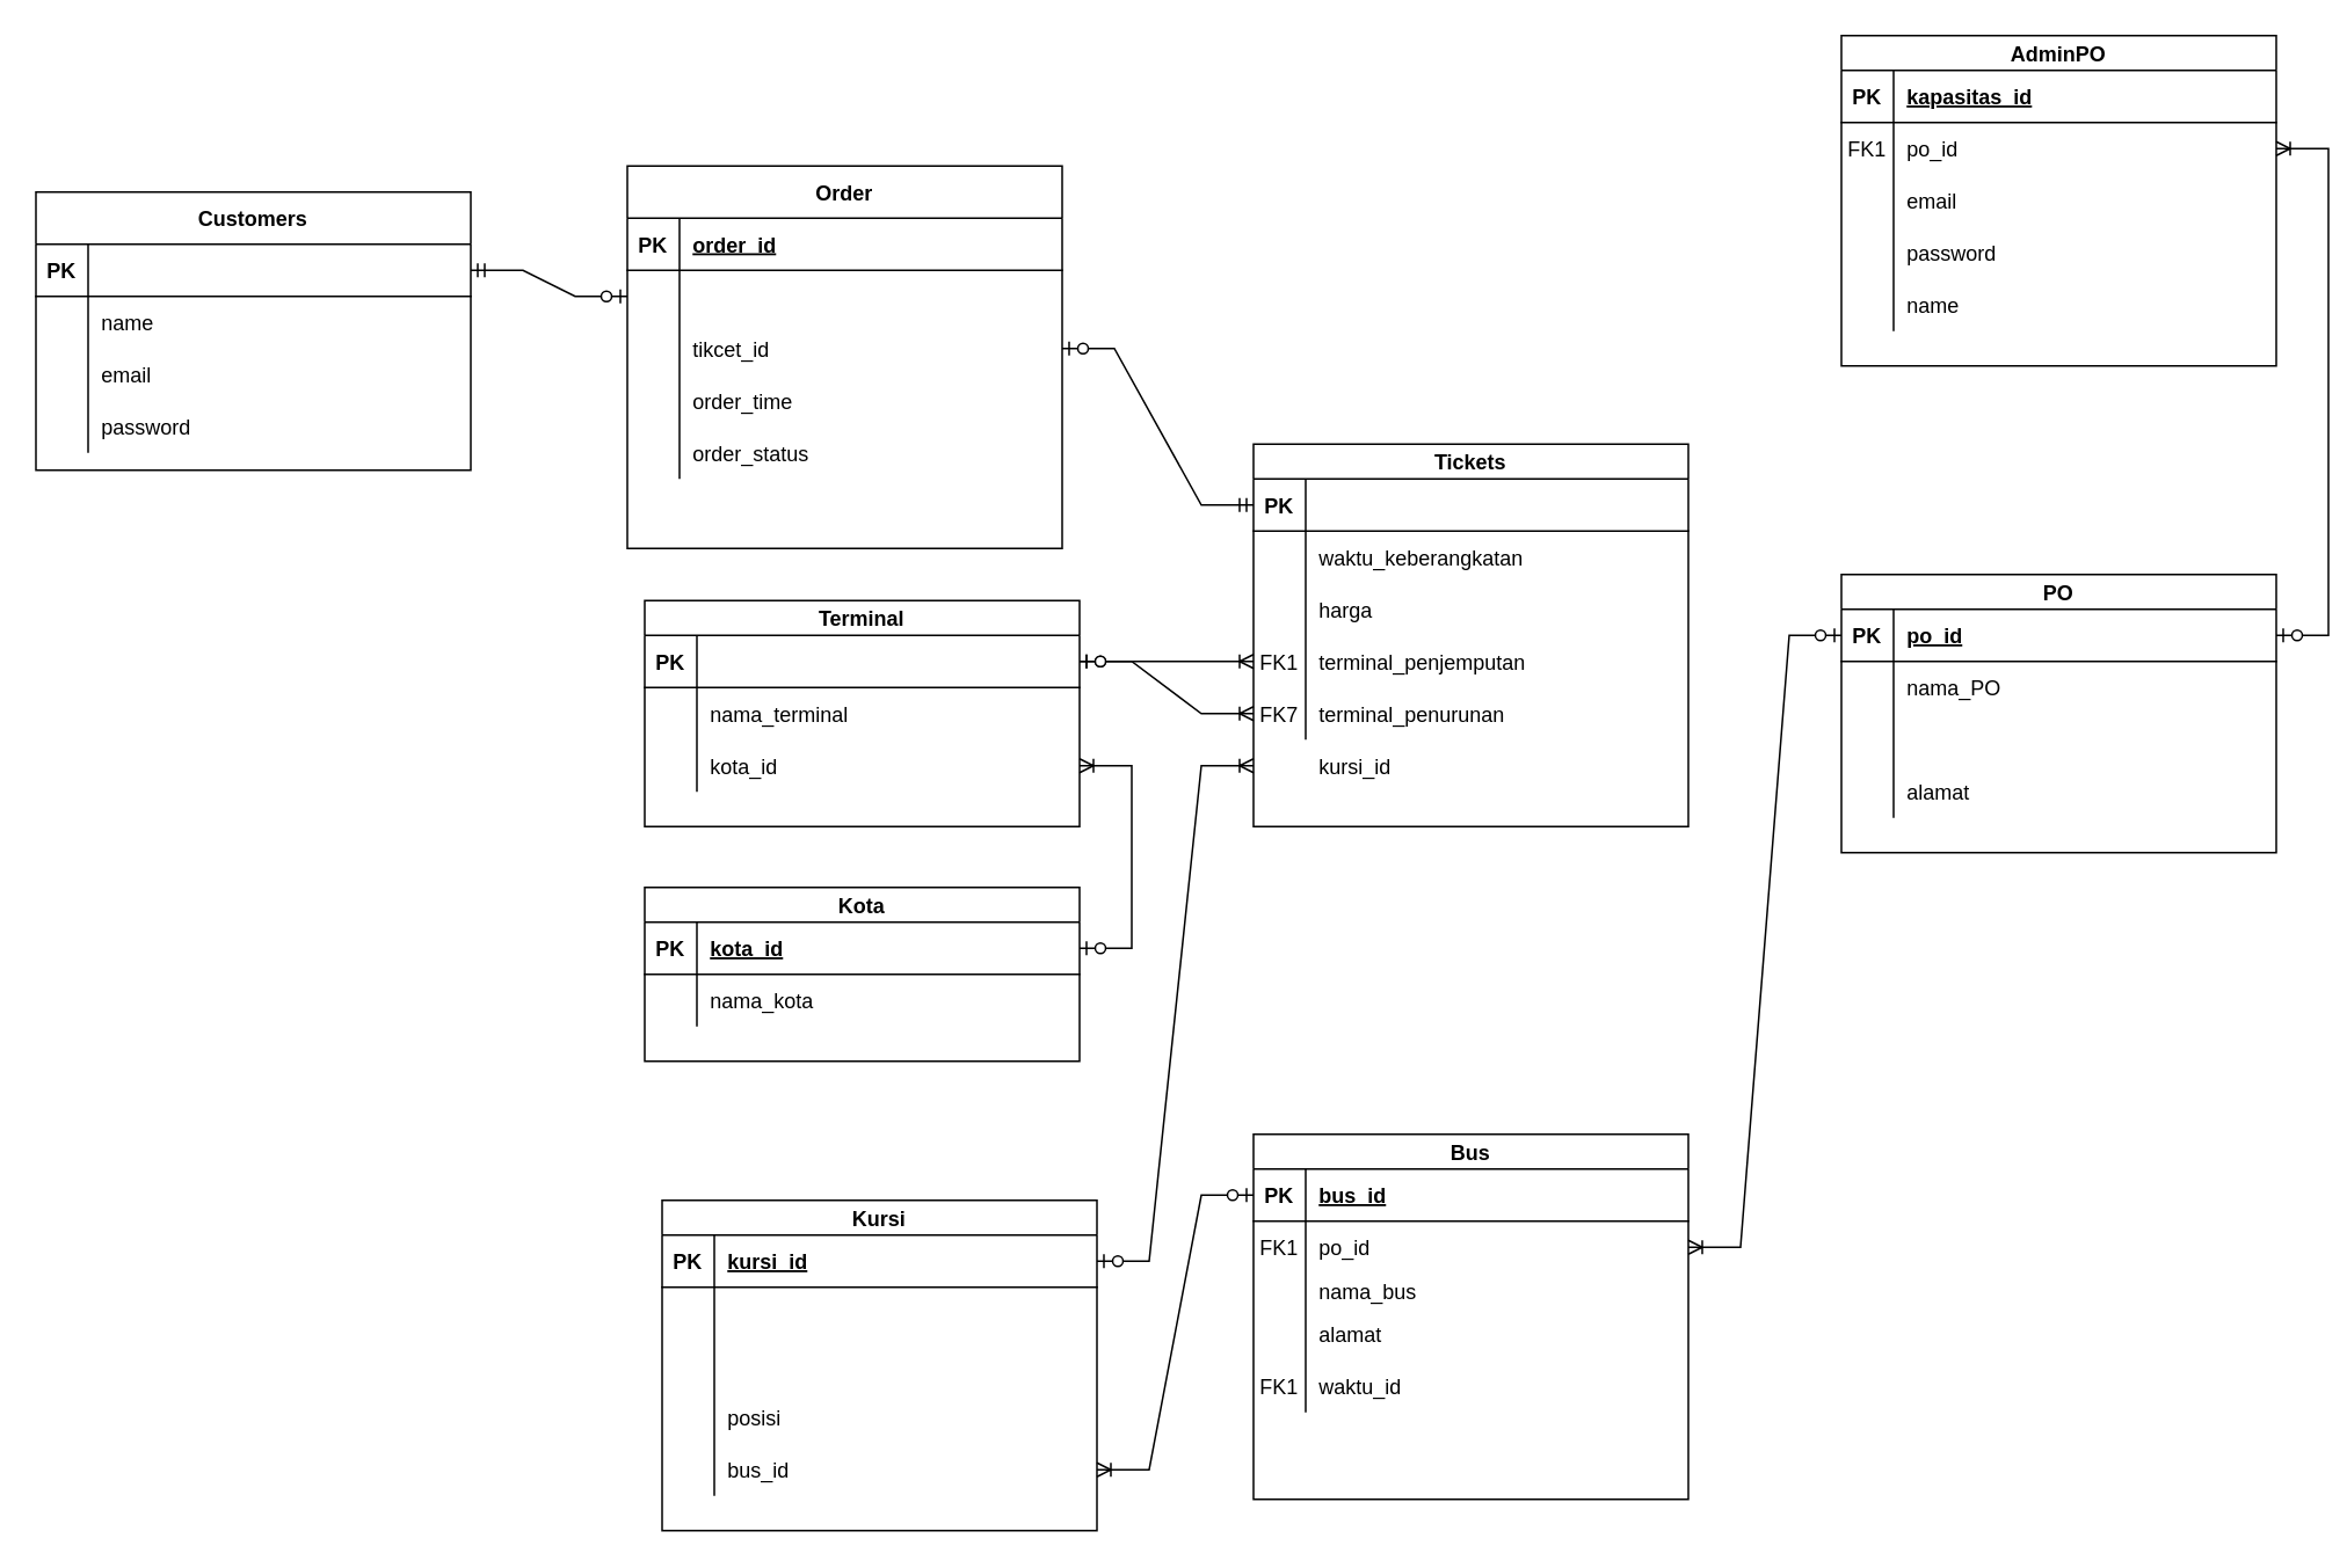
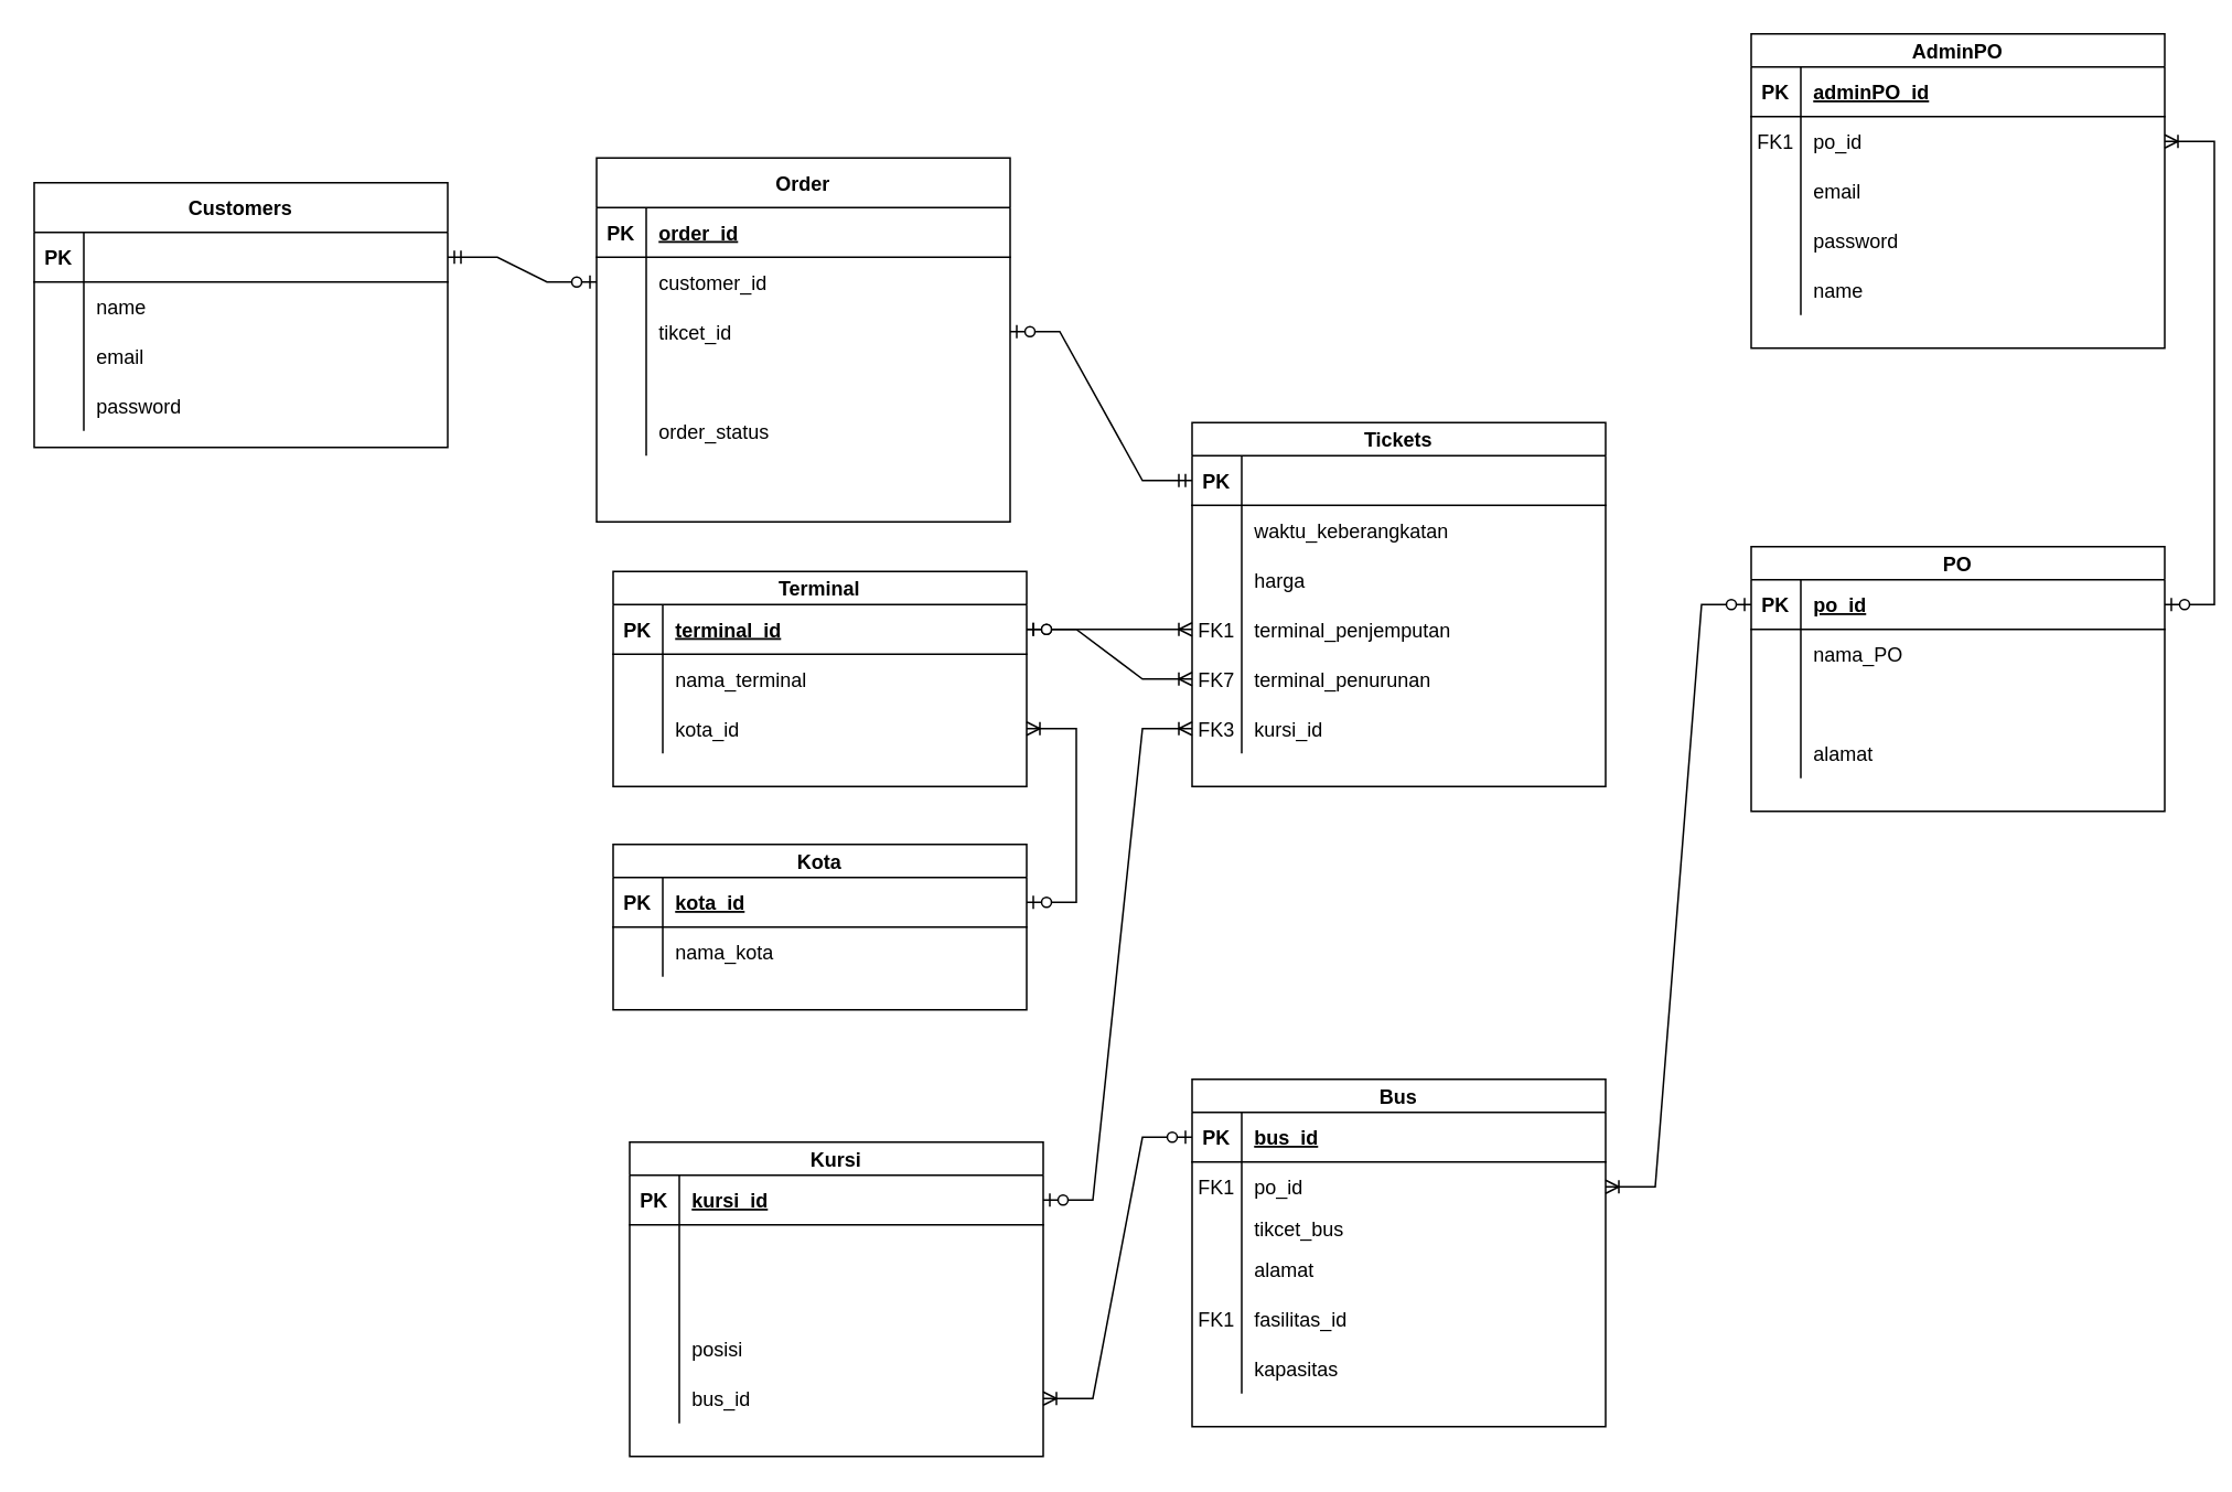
- <mxCell id="17" value="kapasitas_id" style="shape=partialRectangle;overflow=hidden;connectable=0;fillColor=none;top=0;left=0;bottom=0;right=0;align=left;spacingLeft=6;fontStyle=5;" parent="15" vertex="1"><mxGeometry x="30" width="220" height="30" as="geometry"><mxRectangle width="220" height="30" as="alternateBounds" /></mxGeometry></mxCell>
+ <mxCell id="17" value="adminPO_id" style="shape=partialRectangle;overflow=hidden;connectable=0;fillColor=none;top=0;left=0;bottom=0;right=0;align=left;spacingLeft=6;fontStyle=5;" parent="15" vertex="1"><mxGeometry x="30" width="220" height="30" as="geometry"><mxRectangle width="220" height="30" as="alternateBounds" /></mxGeometry></mxCell>
+ <mxCell id="109" value="customer_id" style="shape=partialRectangle;overflow=hidden;connectable=0;fillColor=none;top=0;left=0;bottom=0;right=0;align=left;spacingLeft=6;" parent="107" vertex="1"><mxGeometry x="30" width="220" height="30" as="geometry"><mxRectangle width="220" height="30" as="alternateBounds" /></mxGeometry></mxCell>
- <mxCell id="115" value="order_time" style="shape=partialRectangle;overflow=hidden;connectable=0;fillColor=none;top=0;left=0;bottom=0;right=0;align=left;spacingLeft=6;" parent="113" vertex="1"><mxGeometry x="30" width="220" height="30" as="geometry"><mxRectangle width="220" height="30" as="alternateBounds" /></mxGeometry></mxCell>
+ <mxCell id="126" value="terminal_id" style="shape=partialRectangle;overflow=hidden;connectable=0;fillColor=none;top=0;left=0;bottom=0;right=0;align=left;spacingLeft=6;fontStyle=5;" parent="124" vertex="1"><mxGeometry x="30" width="220" height="30" as="geometry"><mxRectangle width="220" height="30" as="alternateBounds" /></mxGeometry></mxCell>
+ <mxCell id="101" value="FK3" style="shape=partialRectangle;overflow=hidden;connectable=0;fillColor=none;top=0;left=0;bottom=0;right=0;" vertex="1" parent="100"><mxGeometry width="30" height="30" as="geometry"><mxRectangle width="30" height="30" as="alternateBounds" /></mxGeometry></mxCell>
- <mxCell id="52" value="nama_bus" style="shape=partialRectangle;overflow=hidden;connectable=0;fillColor=none;top=0;left=0;bottom=0;right=0;align=left;spacingLeft=6;" parent="50" vertex="1"><mxGeometry x="30" width="220" height="20" as="geometry"><mxRectangle width="220" height="20" as="alternateBounds" /></mxGeometry></mxCell>
+ <mxCell id="52" value="tikcet_bus" style="shape=partialRectangle;overflow=hidden;connectable=0;fillColor=none;top=0;left=0;bottom=0;right=0;align=left;spacingLeft=6;" parent="50" vertex="1"><mxGeometry x="30" width="220" height="20" as="geometry"><mxRectangle width="220" height="20" as="alternateBounds" /></mxGeometry></mxCell>
- <mxCell id="58" value="waktu_id" style="shape=partialRectangle;overflow=hidden;connectable=0;fillColor=none;top=0;left=0;bottom=0;right=0;align=left;spacingLeft=6;" parent="56" vertex="1"><mxGeometry x="30" width="220" height="30" as="geometry"><mxRectangle width="220" height="30" as="alternateBounds" /></mxGeometry></mxCell>
+ <mxCell id="58" value="fasilitas_id" style="shape=partialRectangle;overflow=hidden;connectable=0;fillColor=none;top=0;left=0;bottom=0;right=0;align=left;spacingLeft=6;" parent="56" vertex="1"><mxGeometry x="30" width="220" height="30" as="geometry"><mxRectangle width="220" height="30" as="alternateBounds" /></mxGeometry></mxCell>
+ <mxCell id="61" value="kapasitas" style="shape=partialRectangle;overflow=hidden;connectable=0;fillColor=none;top=0;left=0;bottom=0;right=0;align=left;spacingLeft=6;" parent="59" vertex="1"><mxGeometry x="30" width="220" height="30" as="geometry"><mxRectangle width="220" height="30" as="alternateBounds" /></mxGeometry></mxCell>
